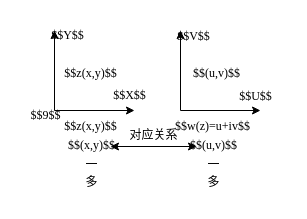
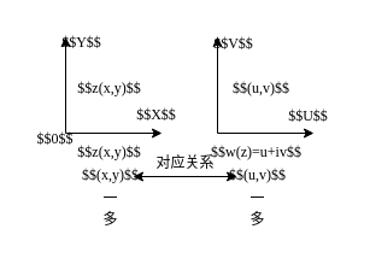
- <mxCell id="15" value="$$9$$" style="text;html=1;align=center;verticalAlign=middle;resizable=0;points=[];autosize=1;strokeColor=none;fillColor=none;fontFamily=Times New Roman;" parent="13" vertex="1"><mxGeometry x="20" y="100" width="50" height="30" as="geometry" /></mxCell>
+ <mxCell id="15" value="$$0$$" style="text;html=1;align=center;verticalAlign=middle;resizable=0;points=[];autosize=1;strokeColor=none;fillColor=none;fontFamily=Times New Roman;" parent="13" vertex="1"><mxGeometry x="20" y="100" width="50" height="30" as="geometry" /></mxCell>
